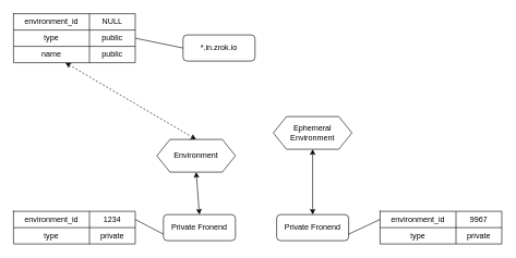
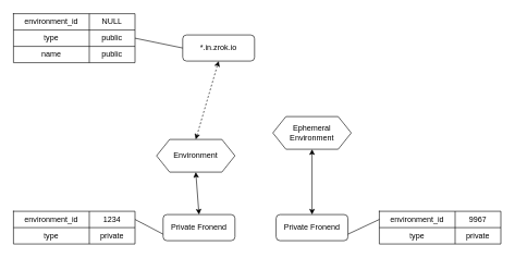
- <mxCell id="3" value="" style="endArrow=classic;startArrow=classic;html=1;rounded=0;dashed=1;exitX=0.5;exitY=0;exitDx=0;exitDy=0;" parent="1" source="6" target="18" edge="1"><mxGeometry width="50" height="50" relative="1" as="geometry"><mxPoint x="304" y="168" as="sourcePoint" /><mxPoint x="479" y="218" as="targetPoint" /></mxGeometry></mxCell>
+ <mxCell id="3" value="" style="endArrow=classic;startArrow=classic;html=1;rounded=0;entryX=0.5;entryY=1;entryDx=0;entryDy=0;dashed=1;exitX=0.5;exitY=0;exitDx=0;exitDy=0;" parent="1" source="6" target="2" edge="1"><mxGeometry width="50" height="50" relative="1" as="geometry"><mxPoint x="304" y="168" as="sourcePoint" /><mxPoint x="479" y="218" as="targetPoint" /></mxGeometry></mxCell>
